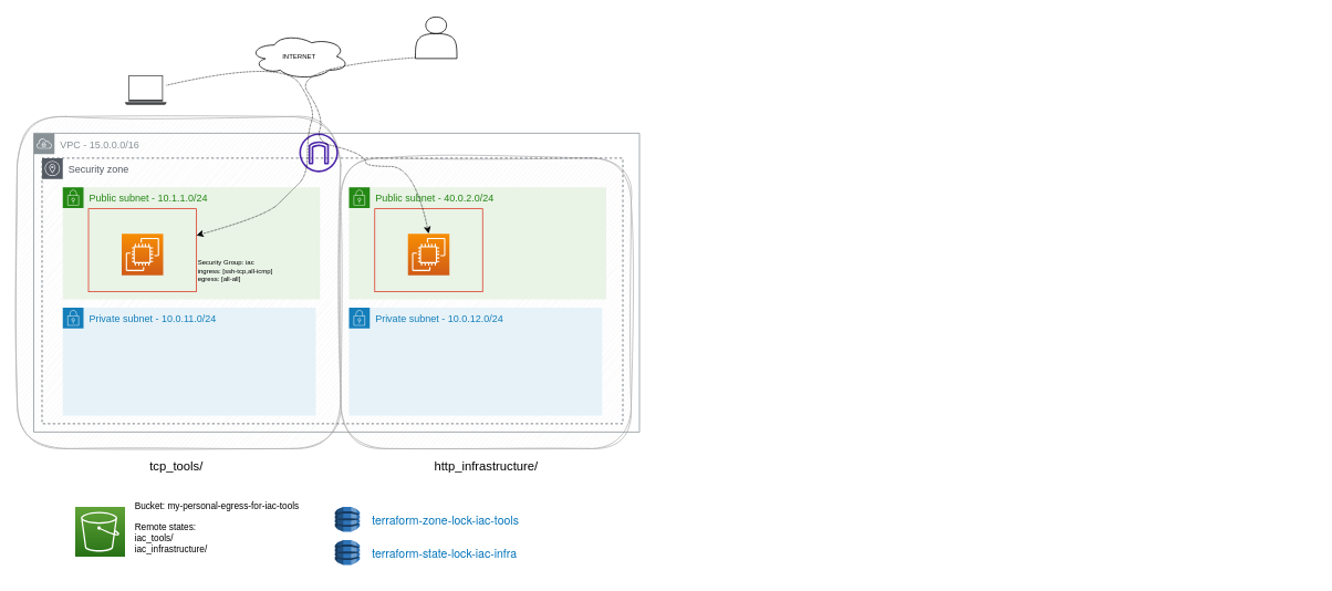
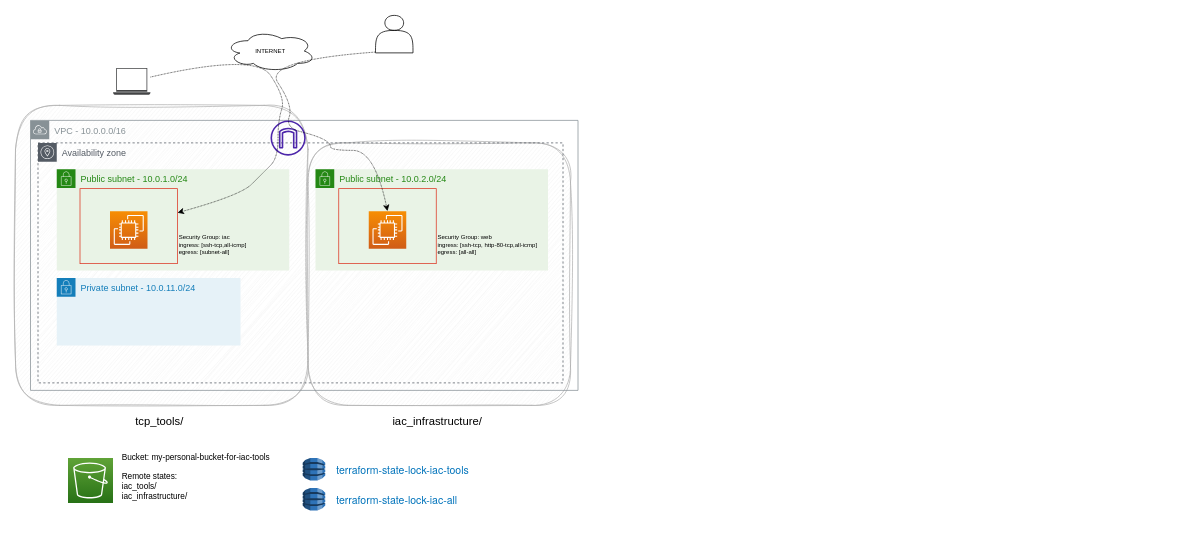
- <mxCell id="5" value="VPC - 15.0.0.0/16" style="sketch=0;outlineConnect=0;gradientColor=none;html=1;whiteSpace=wrap;fontSize=12;fontStyle=0;shape=mxgraph.aws4.group;grIcon=mxgraph.aws4.group_vpc;strokeColor=#879196;fillColor=none;verticalAlign=top;align=left;spacingLeft=30;fontColor=#879196;dashed=0;" parent="1" vertex="1"><mxGeometry x="40" y="160" width="730" height="360" as="geometry" /></mxCell>
+ <mxCell id="5" value="VPC - 10.0.0.0/16" style="sketch=0;outlineConnect=0;gradientColor=none;html=1;whiteSpace=wrap;fontSize=12;fontStyle=0;shape=mxgraph.aws4.group;grIcon=mxgraph.aws4.group_vpc;strokeColor=#879196;fillColor=none;verticalAlign=top;align=left;spacingLeft=30;fontColor=#879196;dashed=0;" parent="1" vertex="1"><mxGeometry x="40" y="160" width="730" height="360" as="geometry" /></mxCell>
- <mxCell id="4" value="Security zone" style="sketch=0;outlineConnect=0;gradientColor=none;html=1;whiteSpace=wrap;fontSize=12;fontStyle=0;shape=mxgraph.aws4.group;grIcon=mxgraph.aws4.group_availability_zone;strokeColor=#545B64;fillColor=none;verticalAlign=top;align=left;spacingLeft=30;fontColor=#545B64;dashed=1;" parent="1" vertex="1"><mxGeometry x="50" y="190" width="700" height="320" as="geometry" /></mxCell>
+ <mxCell id="4" value="Availability zone" style="sketch=0;outlineConnect=0;gradientColor=none;html=1;whiteSpace=wrap;fontSize=12;fontStyle=0;shape=mxgraph.aws4.group;grIcon=mxgraph.aws4.group_availability_zone;strokeColor=#545B64;fillColor=none;verticalAlign=top;align=left;spacingLeft=30;fontColor=#545B64;dashed=1;" parent="1" vertex="1"><mxGeometry x="50" y="190" width="700" height="320" as="geometry" /></mxCell>
- <mxCell id="6" value="Public subnet - 10.1.1.0/24" style="points=[[0,0],[0.25,0],[0.5,0],[0.75,0],[1,0],[1,0.25],[1,0.5],[1,0.75],[1,1],[0.75,1],[0.5,1],[0.25,1],[0,1],[0,0.75],[0,0.5],[0,0.25]];outlineConnect=0;gradientColor=none;html=1;whiteSpace=wrap;fontSize=12;fontStyle=0;container=1;pointerEvents=0;collapsible=0;recursiveResize=0;shape=mxgraph.aws4.group;grIcon=mxgraph.aws4.group_security_group;grStroke=0;strokeColor=#248814;fillColor=#E9F3E6;verticalAlign=top;align=left;spacingLeft=30;fontColor=#248814;dashed=0;" parent="1" vertex="1"><mxGeometry x="75" y="225" width="310" height="135" as="geometry" /></mxCell>
+ <mxCell id="6" value="Public subnet - 10.0.1.0/24" style="points=[[0,0],[0.25,0],[0.5,0],[0.75,0],[1,0],[1,0.25],[1,0.5],[1,0.75],[1,1],[0.75,1],[0.5,1],[0.25,1],[0,1],[0,0.75],[0,0.5],[0,0.25]];outlineConnect=0;gradientColor=none;html=1;whiteSpace=wrap;fontSize=12;fontStyle=0;container=1;pointerEvents=0;collapsible=0;recursiveResize=0;shape=mxgraph.aws4.group;grIcon=mxgraph.aws4.group_security_group;grStroke=0;strokeColor=#248814;fillColor=#E9F3E6;verticalAlign=top;align=left;spacingLeft=30;fontColor=#248814;dashed=0;" parent="1" vertex="1"><mxGeometry x="75" y="225" width="310" height="135" as="geometry" /></mxCell>
- <mxCell id="13" value="Public subnet - 40.0.2.0/24" style="points=[[0,0],[0.25,0],[0.5,0],[0.75,0],[1,0],[1,0.25],[1,0.5],[1,0.75],[1,1],[0.75,1],[0.5,1],[0.25,1],[0,1],[0,0.75],[0,0.5],[0,0.25]];outlineConnect=0;gradientColor=none;html=1;whiteSpace=wrap;fontSize=12;fontStyle=0;container=1;pointerEvents=0;collapsible=0;recursiveResize=0;shape=mxgraph.aws4.group;grIcon=mxgraph.aws4.group_security_group;grStroke=0;strokeColor=#248814;fillColor=#E9F3E6;verticalAlign=top;align=left;spacingLeft=30;fontColor=#248814;dashed=0;" vertex="1" parent="1"><mxGeometry x="420" y="225" width="310" height="135" as="geometry" /></mxCell>
+ <mxCell id="13" value="Public subnet - 10.0.2.0/24" style="points=[[0,0],[0.25,0],[0.5,0],[0.75,0],[1,0],[1,0.25],[1,0.5],[1,0.75],[1,1],[0.75,1],[0.5,1],[0.25,1],[0,1],[0,0.75],[0,0.5],[0,0.25]];outlineConnect=0;gradientColor=none;html=1;whiteSpace=wrap;fontSize=12;fontStyle=0;container=1;pointerEvents=0;collapsible=0;recursiveResize=0;shape=mxgraph.aws4.group;grIcon=mxgraph.aws4.group_security_group;grStroke=0;strokeColor=#248814;fillColor=#E9F3E6;verticalAlign=top;align=left;spacingLeft=30;fontColor=#248814;dashed=0;" vertex="1" parent="1"><mxGeometry x="420" y="225" width="310" height="135" as="geometry" /></mxCell>
- <mxCell id="9" value="Security Group: iac&lt;br style=&quot;font-size: 8px;&quot;&gt;ingress: [ssh-tcp,all-icmp]&lt;br style=&quot;font-size: 8px;&quot;&gt;egress: [all-all]" style="text;html=1;strokeColor=none;fillColor=none;align=left;verticalAlign=middle;whiteSpace=wrap;rounded=0;fontSize=8;" parent="6" vertex="1"><mxGeometry x="161" y="76" width="120" height="50" as="geometry" /></mxCell>
+ <mxCell id="9" value="Security Group: iac&lt;br style=&quot;font-size: 8px;&quot;&gt;ingress: [ssh-tcp,all-icmp]&lt;br style=&quot;font-size: 8px;&quot;&gt;egress: [subnet-all]" style="text;html=1;strokeColor=none;fillColor=none;align=left;verticalAlign=middle;whiteSpace=wrap;rounded=0;fontSize=8;" parent="6" vertex="1"><mxGeometry x="161" y="76" width="120" height="50" as="geometry" /></mxCell>
+ <mxCell id="16" value="Security Group: web&lt;br style=&quot;font-size: 8px;&quot;&gt;ingress: [ssh-tcp, http-80-tcp,all-icmp]&lt;br style=&quot;font-size: 8px;&quot;&gt;egress: [all-all]" style="text;html=1;strokeColor=none;fillColor=none;align=left;verticalAlign=middle;whiteSpace=wrap;rounded=0;fontSize=8;" vertex="1" parent="13"><mxGeometry x="161" y="76" width="139" height="50" as="geometry" /></mxCell>
- <mxCell id="12" value="Private subnet - 10.0.11.0/24" style="points=[[0,0],[0.25,0],[0.5,0],[0.75,0],[1,0],[1,0.25],[1,0.5],[1,0.75],[1,1],[0.75,1],[0.5,1],[0.25,1],[0,1],[0,0.75],[0,0.5],[0,0.25]];outlineConnect=0;gradientColor=none;html=1;whiteSpace=wrap;fontSize=12;fontStyle=0;container=1;pointerEvents=0;collapsible=0;recursiveResize=0;shape=mxgraph.aws4.group;grIcon=mxgraph.aws4.group_security_group;grStroke=0;strokeColor=#147EBA;fillColor=#E6F2F8;verticalAlign=top;align=left;spacingLeft=30;fontColor=#147EBA;dashed=0;" parent="1" vertex="1"><mxGeometry x="75" y="370" width="305" height="130" as="geometry" /></mxCell>
+ <mxCell id="12" value="Private subnet - 10.0.11.0/24" style="points=[[0,0],[0.25,0],[0.5,0],[0.75,0],[1,0],[1,0.25],[1,0.5],[1,0.75],[1,1],[0.75,1],[0.5,1],[0.25,1],[0,1],[0,0.75],[0,0.5],[0,0.25]];outlineConnect=0;gradientColor=none;html=1;whiteSpace=wrap;fontSize=12;fontStyle=0;container=1;pointerEvents=0;collapsible=0;recursiveResize=0;shape=mxgraph.aws4.group;grIcon=mxgraph.aws4.group_security_group;grStroke=0;strokeColor=#147EBA;fillColor=#E6F2F8;verticalAlign=top;align=left;spacingLeft=30;fontColor=#147EBA;dashed=0;" parent="1" vertex="1"><mxGeometry x="75" y="370" width="245" height="90" as="geometry" /></mxCell>
- <mxCell id="17" value="Private subnet - 10.0.12.0/24" style="points=[[0,0],[0.25,0],[0.5,0],[0.75,0],[1,0],[1,0.25],[1,0.5],[1,0.75],[1,1],[0.75,1],[0.5,1],[0.25,1],[0,1],[0,0.75],[0,0.5],[0,0.25]];outlineConnect=0;gradientColor=none;html=1;whiteSpace=wrap;fontSize=12;fontStyle=0;container=1;pointerEvents=0;collapsible=0;recursiveResize=0;shape=mxgraph.aws4.group;grIcon=mxgraph.aws4.group_security_group;grStroke=0;strokeColor=#147EBA;fillColor=#E6F2F8;verticalAlign=top;align=left;spacingLeft=30;fontColor=#147EBA;dashed=0;" vertex="1" parent="1"><mxGeometry x="420" y="370" width="305" height="130" as="geometry" /></mxCell>
- <mxCell id="29" value="http_infrastructure/&lt;br style=&quot;font-size: 15px;&quot;&gt;&lt;ol style=&quot;padding: 0px; margin: 0px; list-style: none; display: flex; align-items: center; width: 1080px; flex-wrap: wrap; caret-color: rgb(22, 25, 31); color: rgb(22, 25, 31); font-family: &amp;quot;Amazon Ember&amp;quot;, &amp;quot;Helvetica Neue&amp;quot;, Roboto, Arial, sans-serif; font-size: 15px; widows: 2;&quot; class=&quot;awsui_breadcrumb-group-list_d19fg_1dr7c_116&quot;&gt;&lt;li style=&quot;padding: 0px; display: inline-block; margin: 0px; font-size: 15px;&quot; class=&quot;awsui_item_d19fg_1dr7c_105&quot;&gt;&lt;/li&gt;&lt;li style=&quot;padding: 0px; display: inline-block; margin: 0px; font-size: 15px;&quot; class=&quot;awsui_item_d19fg_1dr7c_105&quot;&gt;&lt;div style=&quot;display: flex; font-size: 15px;&quot; class=&quot;awsui_breadcrumb_1kosq_w4ewt_97&quot;&gt;&lt;/div&gt;&lt;/li&gt;&lt;/ol&gt;" style="text;html=1;strokeColor=none;fillColor=none;align=left;verticalAlign=middle;whiteSpace=wrap;rounded=0;fontSize=15;" vertex="1" parent="1"><mxGeometry x="521" y="535" width="150" height="50" as="geometry" /></mxCell>
+ <mxCell id="29" value="iac_infrastructure/&lt;br style=&quot;font-size: 15px;&quot;&gt;&lt;ol style=&quot;padding: 0px; margin: 0px; list-style: none; display: flex; align-items: center; width: 1080px; flex-wrap: wrap; caret-color: rgb(22, 25, 31); color: rgb(22, 25, 31); font-family: &amp;quot;Amazon Ember&amp;quot;, &amp;quot;Helvetica Neue&amp;quot;, Roboto, Arial, sans-serif; font-size: 15px; widows: 2;&quot; class=&quot;awsui_breadcrumb-group-list_d19fg_1dr7c_116&quot;&gt;&lt;li style=&quot;padding: 0px; display: inline-block; margin: 0px; font-size: 15px;&quot; class=&quot;awsui_item_d19fg_1dr7c_105&quot;&gt;&lt;/li&gt;&lt;li style=&quot;padding: 0px; display: inline-block; margin: 0px; font-size: 15px;&quot; class=&quot;awsui_item_d19fg_1dr7c_105&quot;&gt;&lt;div style=&quot;display: flex; font-size: 15px;&quot; class=&quot;awsui_breadcrumb_1kosq_w4ewt_97&quot;&gt;&lt;/div&gt;&lt;/li&gt;&lt;/ol&gt;" style="text;html=1;strokeColor=none;fillColor=none;align=left;verticalAlign=middle;whiteSpace=wrap;rounded=0;fontSize=15;" vertex="1" parent="1"><mxGeometry x="521" y="535" width="150" height="50" as="geometry" /></mxCell>
- <mxCell id="27" value="&lt;a style=&quot;border-collapse: separate; border-spacing: 0px; caption-side: top; direction: ltr; empty-cells: show; font-variant-ligatures: normal; font-variant-east-asian: normal; font-variant-position: normal; font-stretch: normal; -webkit-hyphens: none; list-style: outside none disc; tab-size: 8; text-align-last: auto; text-shadow: none; visibility: visible; widows: 2; box-sizing: border-box; font-size: 14px; line-height: var(--font-body-m-line-height-i7xxvv, 22px); font-family: &amp;quot;Amazon Ember&amp;quot;, &amp;quot;Helvetica Neue&amp;quot;, Roboto, Arial, sans-serif; display: inline; color: var(--color-text-link-default-753y4e, #0073bb); text-decoration: none; text-decoration-color: transparent; transition-property: color, text-decoration, -webkit-text-decoration; transition-duration: var(--motion-duration-refresh-only-medium-5flen2, 165ms);&quot; data-awsui-focus-visible=&quot;true&quot; href=&quot;https://eu-central-1.console.aws.amazon.com/dynamodbv2/home?region=eu-central-1#table?name=terraform-state-lock-iac-tools&quot; class=&quot;awsui_link_4c84z_14zdt_93 awsui_variant-secondary_4c84z_14zdt_138 awsui_font-size-body-m_4c84z_14zdt_406&quot;&gt;terraform-zone-lock-iac-tools&lt;/a&gt;&lt;br&gt;&lt;ol class=&quot;awsui_breadcrumb-group-list_d19fg_1dr7c_116&quot; style=&quot;padding: 0px; margin: 0px; list-style: none; display: flex; align-items: center; width: 1080px; flex-wrap: wrap; caret-color: rgb(22, 25, 31); color: rgb(22, 25, 31); font-family: &amp;quot;Amazon Ember&amp;quot;, &amp;quot;Helvetica Neue&amp;quot;, Roboto, Arial, sans-serif; font-size: 14px; widows: 2;&quot;&gt;&lt;li class=&quot;awsui_item_d19fg_1dr7c_105&quot; style=&quot;padding: 0px; display: inline-block; margin: 0px;&quot;&gt;&lt;/li&gt;&lt;li class=&quot;awsui_item_d19fg_1dr7c_105&quot; style=&quot;padding: 0px; display: inline-block; margin: 0px;&quot;&gt;&lt;div class=&quot;awsui_breadcrumb_1kosq_w4ewt_97&quot; style=&quot;display: flex;&quot;&gt;&lt;/div&gt;&lt;/li&gt;&lt;/ol&gt;" style="text;html=1;strokeColor=none;fillColor=none;align=left;verticalAlign=middle;whiteSpace=wrap;rounded=0;fontSize=11;" vertex="1" parent="1"><mxGeometry x="446" y="600" width="300" height="50" as="geometry" /></mxCell>
+ <mxCell id="27" value="&lt;a style=&quot;border-collapse: separate; border-spacing: 0px; caption-side: top; direction: ltr; empty-cells: show; font-variant-ligatures: normal; font-variant-east-asian: normal; font-variant-position: normal; font-stretch: normal; -webkit-hyphens: none; list-style: outside none disc; tab-size: 8; text-align-last: auto; text-shadow: none; visibility: visible; widows: 2; box-sizing: border-box; font-size: 14px; line-height: var(--font-body-m-line-height-i7xxvv, 22px); font-family: &amp;quot;Amazon Ember&amp;quot;, &amp;quot;Helvetica Neue&amp;quot;, Roboto, Arial, sans-serif; display: inline; color: var(--color-text-link-default-753y4e, #0073bb); text-decoration: none; text-decoration-color: transparent; transition-property: color, text-decoration, -webkit-text-decoration; transition-duration: var(--motion-duration-refresh-only-medium-5flen2, 165ms);&quot; data-awsui-focus-visible=&quot;true&quot; href=&quot;https://eu-central-1.console.aws.amazon.com/dynamodbv2/home?region=eu-central-1#table?name=terraform-state-lock-iac-tools&quot; class=&quot;awsui_link_4c84z_14zdt_93 awsui_variant-secondary_4c84z_14zdt_138 awsui_font-size-body-m_4c84z_14zdt_406&quot;&gt;terraform-state-lock-iac-tools&lt;/a&gt;&lt;br&gt;&lt;ol class=&quot;awsui_breadcrumb-group-list_d19fg_1dr7c_116&quot; style=&quot;padding: 0px; margin: 0px; list-style: none; display: flex; align-items: center; width: 1080px; flex-wrap: wrap; caret-color: rgb(22, 25, 31); color: rgb(22, 25, 31); font-family: &amp;quot;Amazon Ember&amp;quot;, &amp;quot;Helvetica Neue&amp;quot;, Roboto, Arial, sans-serif; font-size: 14px; widows: 2;&quot;&gt;&lt;li class=&quot;awsui_item_d19fg_1dr7c_105&quot; style=&quot;padding: 0px; display: inline-block; margin: 0px;&quot;&gt;&lt;/li&gt;&lt;li class=&quot;awsui_item_d19fg_1dr7c_105&quot; style=&quot;padding: 0px; display: inline-block; margin: 0px;&quot;&gt;&lt;div class=&quot;awsui_breadcrumb_1kosq_w4ewt_97&quot; style=&quot;display: flex;&quot;&gt;&lt;/div&gt;&lt;/li&gt;&lt;/ol&gt;" style="text;html=1;strokeColor=none;fillColor=none;align=left;verticalAlign=middle;whiteSpace=wrap;rounded=0;fontSize=11;" vertex="1" parent="1"><mxGeometry x="446" y="600" width="300" height="50" as="geometry" /></mxCell>
- <mxCell id="23" value="Bucket: my-personal-egress-for-iac-tools&lt;br&gt;&lt;br&gt;Remote states:&lt;br&gt;iac_tools/&lt;br&gt;iac_infrastructure/&lt;br&gt;&lt;ol style=&quot;padding: 0px; margin: 0px; list-style: none; display: flex; align-items: center; width: 1080px; flex-wrap: wrap; caret-color: rgb(22, 25, 31); color: rgb(22, 25, 31); font-family: &amp;quot;Amazon Ember&amp;quot;, &amp;quot;Helvetica Neue&amp;quot;, Roboto, Arial, sans-serif; font-size: 14px; widows: 2;&quot; class=&quot;awsui_breadcrumb-group-list_d19fg_1dr7c_116&quot;&gt;&lt;li style=&quot;padding: 0px; display: inline-block; margin: 0px;&quot; class=&quot;awsui_item_d19fg_1dr7c_105&quot;&gt;&lt;/li&gt;&lt;li style=&quot;padding: 0px; display: inline-block; margin: 0px;&quot; class=&quot;awsui_item_d19fg_1dr7c_105&quot;&gt;&lt;div style=&quot;display: flex;&quot; class=&quot;awsui_breadcrumb_1kosq_w4ewt_97&quot;&gt;&lt;/div&gt;&lt;/li&gt;&lt;/ol&gt;" style="text;html=1;strokeColor=none;fillColor=none;align=left;verticalAlign=middle;whiteSpace=wrap;rounded=0;fontSize=11;" vertex="1" parent="1"><mxGeometry x="160" y="610" width="300" height="50" as="geometry" /></mxCell>
+ <mxCell id="23" value="Bucket: my-personal-bucket-for-iac-tools&lt;br&gt;&lt;br&gt;Remote states:&lt;br&gt;iac_tools/&lt;br&gt;iac_infrastructure/&lt;br&gt;&lt;ol style=&quot;padding: 0px; margin: 0px; list-style: none; display: flex; align-items: center; width: 1080px; flex-wrap: wrap; caret-color: rgb(22, 25, 31); color: rgb(22, 25, 31); font-family: &amp;quot;Amazon Ember&amp;quot;, &amp;quot;Helvetica Neue&amp;quot;, Roboto, Arial, sans-serif; font-size: 14px; widows: 2;&quot; class=&quot;awsui_breadcrumb-group-list_d19fg_1dr7c_116&quot;&gt;&lt;li style=&quot;padding: 0px; display: inline-block; margin: 0px;&quot; class=&quot;awsui_item_d19fg_1dr7c_105&quot;&gt;&lt;/li&gt;&lt;li style=&quot;padding: 0px; display: inline-block; margin: 0px;&quot; class=&quot;awsui_item_d19fg_1dr7c_105&quot;&gt;&lt;div style=&quot;display: flex;&quot; class=&quot;awsui_breadcrumb_1kosq_w4ewt_97&quot;&gt;&lt;/div&gt;&lt;/li&gt;&lt;/ol&gt;" style="text;html=1;strokeColor=none;fillColor=none;align=left;verticalAlign=middle;whiteSpace=wrap;rounded=0;fontSize=11;" vertex="1" parent="1"><mxGeometry x="160" y="610" width="300" height="50" as="geometry" /></mxCell>
- <mxCell id="26" value="&lt;a style=&quot;border-collapse: separate; border-spacing: 0px; caption-side: top; direction: ltr; empty-cells: show; font-variant-ligatures: normal; font-variant-east-asian: normal; font-variant-position: normal; font-stretch: normal; -webkit-hyphens: none; list-style: outside none disc; tab-size: 8; text-align-last: auto; text-shadow: none; visibility: visible; widows: 2; box-sizing: border-box; font-size: 14px; line-height: var(--font-body-m-line-height-i7xxvv, 22px); font-family: &amp;quot;Amazon Ember&amp;quot;, &amp;quot;Helvetica Neue&amp;quot;, Roboto, Arial, sans-serif; display: inline; color: var(--color-text-link-default-753y4e, #0073bb); text-decoration: none; text-decoration-color: transparent; transition-property: color, text-decoration, -webkit-text-decoration; transition-duration: var(--motion-duration-refresh-only-medium-5flen2, 165ms);&quot; data-awsui-focus-visible=&quot;true&quot; href=&quot;https://eu-central-1.console.aws.amazon.com/dynamodbv2/home?region=eu-central-1#table?name=terraform-state-lock-iac-infra&quot; class=&quot;awsui_link_4c84z_14zdt_93 awsui_variant-secondary_4c84z_14zdt_138 awsui_font-size-body-m_4c84z_14zdt_406&quot;&gt;terraform-state-lock-iac-infra&lt;/a&gt;&lt;br&gt;&lt;ol style=&quot;padding: 0px; margin: 0px; list-style: none; display: flex; align-items: center; width: 1080px; flex-wrap: wrap; caret-color: rgb(22, 25, 31); color: rgb(22, 25, 31); font-family: &amp;quot;Amazon Ember&amp;quot;, &amp;quot;Helvetica Neue&amp;quot;, Roboto, Arial, sans-serif; font-size: 14px; widows: 2;&quot; class=&quot;awsui_breadcrumb-group-list_d19fg_1dr7c_116&quot;&gt;&lt;li style=&quot;padding: 0px; display: inline-block; margin: 0px;&quot; class=&quot;awsui_item_d19fg_1dr7c_105&quot;&gt;&lt;/li&gt;&lt;li style=&quot;padding: 0px; display: inline-block; margin: 0px;&quot; class=&quot;awsui_item_d19fg_1dr7c_105&quot;&gt;&lt;div style=&quot;display: flex;&quot; class=&quot;awsui_breadcrumb_1kosq_w4ewt_97&quot;&gt;&lt;/div&gt;&lt;/li&gt;&lt;/ol&gt;" style="text;html=1;strokeColor=none;fillColor=none;align=left;verticalAlign=middle;whiteSpace=wrap;rounded=0;fontSize=11;" vertex="1" parent="1"><mxGeometry x="446" y="640" width="300" height="50" as="geometry" /></mxCell>
+ <mxCell id="26" value="&lt;a style=&quot;border-collapse: separate; border-spacing: 0px; caption-side: top; direction: ltr; empty-cells: show; font-variant-ligatures: normal; font-variant-east-asian: normal; font-variant-position: normal; font-stretch: normal; -webkit-hyphens: none; list-style: outside none disc; tab-size: 8; text-align-last: auto; text-shadow: none; visibility: visible; widows: 2; box-sizing: border-box; font-size: 14px; line-height: var(--font-body-m-line-height-i7xxvv, 22px); font-family: &amp;quot;Amazon Ember&amp;quot;, &amp;quot;Helvetica Neue&amp;quot;, Roboto, Arial, sans-serif; display: inline; color: var(--color-text-link-default-753y4e, #0073bb); text-decoration: none; text-decoration-color: transparent; transition-property: color, text-decoration, -webkit-text-decoration; transition-duration: var(--motion-duration-refresh-only-medium-5flen2, 165ms);&quot; data-awsui-focus-visible=&quot;true&quot; href=&quot;https://eu-central-1.console.aws.amazon.com/dynamodbv2/home?region=eu-central-1#table?name=terraform-state-lock-iac-infra&quot; class=&quot;awsui_link_4c84z_14zdt_93 awsui_variant-secondary_4c84z_14zdt_138 awsui_font-size-body-m_4c84z_14zdt_406&quot;&gt;terraform-state-lock-iac-all&lt;/a&gt;&lt;br&gt;&lt;ol style=&quot;padding: 0px; margin: 0px; list-style: none; display: flex; align-items: center; width: 1080px; flex-wrap: wrap; caret-color: rgb(22, 25, 31); color: rgb(22, 25, 31); font-family: &amp;quot;Amazon Ember&amp;quot;, &amp;quot;Helvetica Neue&amp;quot;, Roboto, Arial, sans-serif; font-size: 14px; widows: 2;&quot; class=&quot;awsui_breadcrumb-group-list_d19fg_1dr7c_116&quot;&gt;&lt;li style=&quot;padding: 0px; display: inline-block; margin: 0px;&quot; class=&quot;awsui_item_d19fg_1dr7c_105&quot;&gt;&lt;/li&gt;&lt;li style=&quot;padding: 0px; display: inline-block; margin: 0px;&quot; class=&quot;awsui_item_d19fg_1dr7c_105&quot;&gt;&lt;div style=&quot;display: flex;&quot; class=&quot;awsui_breadcrumb_1kosq_w4ewt_97&quot;&gt;&lt;/div&gt;&lt;/li&gt;&lt;/ol&gt;" style="text;html=1;strokeColor=none;fillColor=none;align=left;verticalAlign=middle;whiteSpace=wrap;rounded=0;fontSize=11;" vertex="1" parent="1"><mxGeometry x="446" y="640" width="300" height="50" as="geometry" /></mxCell>
